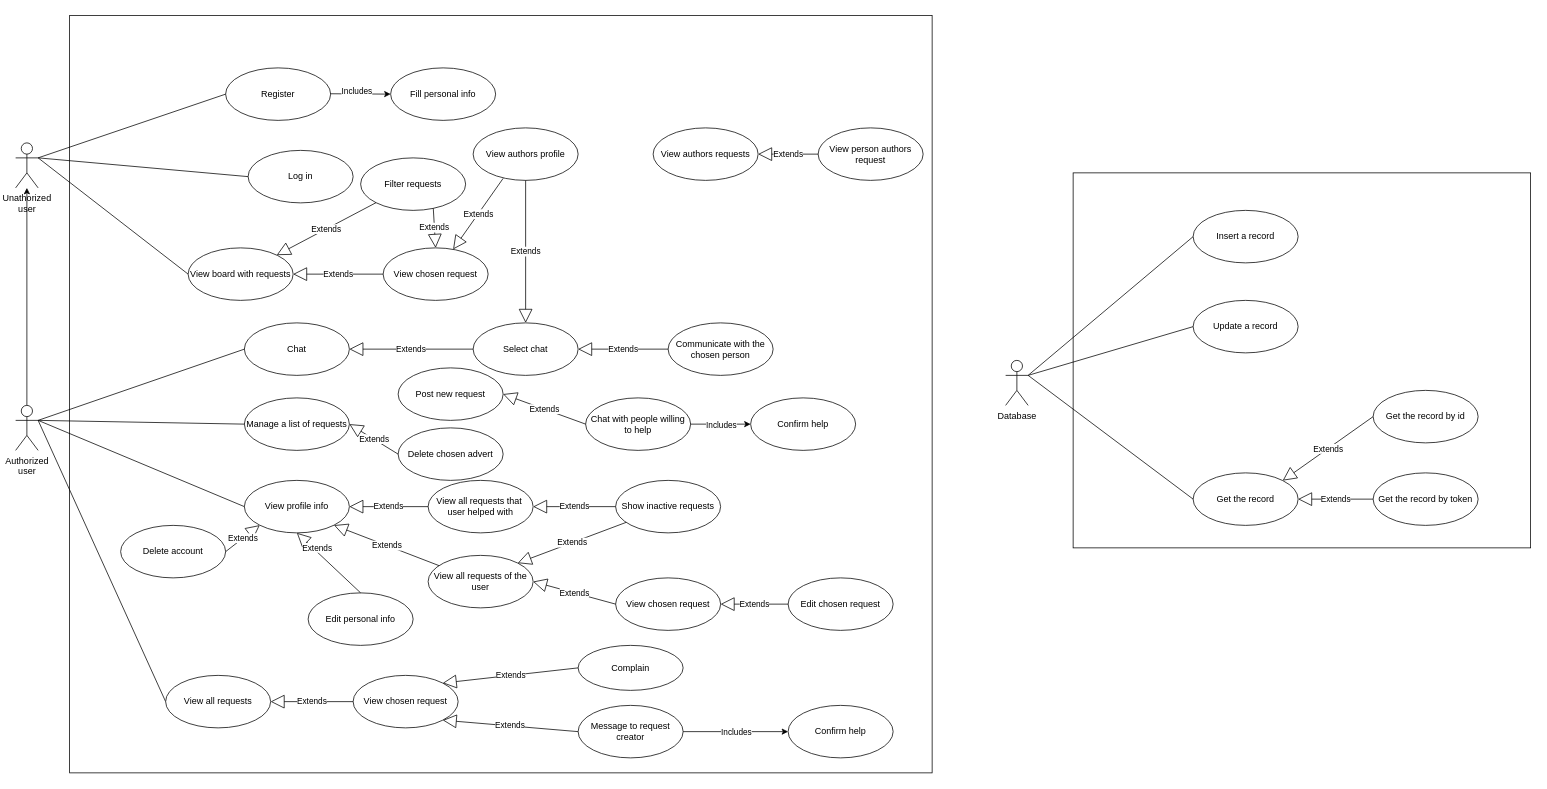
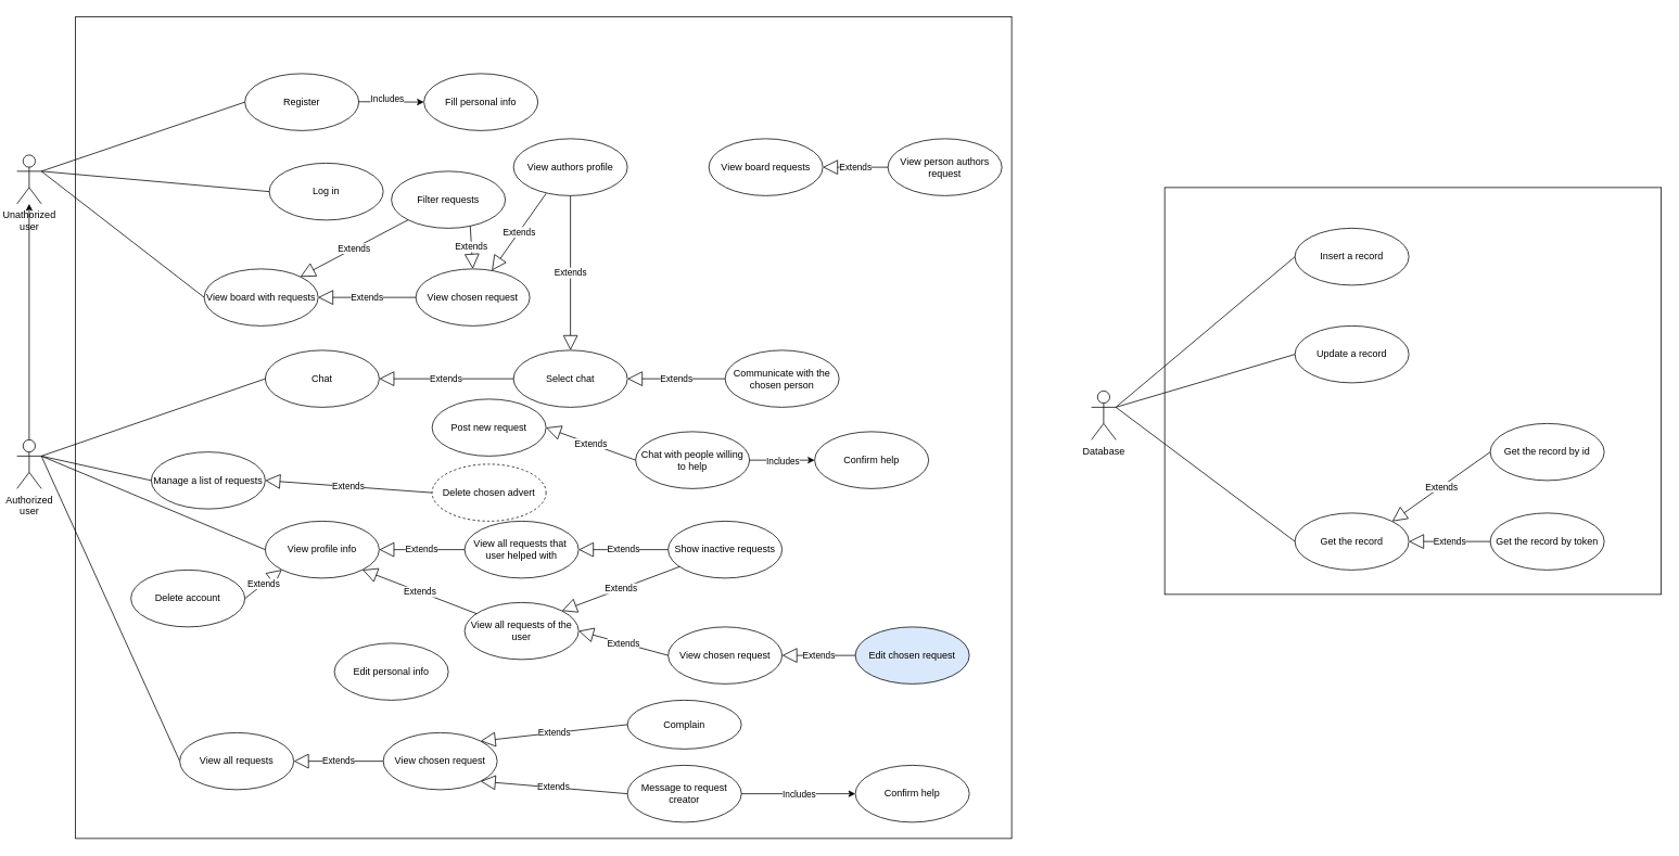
- <mxCell id="18" value="View authors requests" style="ellipse;whiteSpace=wrap;html=1;" parent="1" vertex="1"><mxGeometry x="870" y="170" width="140" height="70" as="geometry" /></mxCell>
+ <mxCell id="18" value="View board requests" style="ellipse;whiteSpace=wrap;html=1;" parent="1" vertex="1"><mxGeometry x="870" y="170" width="140" height="70" as="geometry" /></mxCell>
- <mxCell id="12" value="Manage a list of requests" style="ellipse;whiteSpace=wrap;html=1;" parent="1" vertex="1"><mxGeometry x="325" y="530" width="140" height="70" as="geometry" /></mxCell>
+ <mxCell id="12" value="Manage a list of requests" style="ellipse;whiteSpace=wrap;html=1;" parent="1" vertex="1"><mxGeometry x="185" y="555" width="140" height="70" as="geometry" /></mxCell>
- <mxCell id="80" value="Delete chosen advert" style="ellipse;whiteSpace=wrap;html=1;" parent="1" vertex="1"><mxGeometry x="530" y="570" width="140" height="70" as="geometry" /></mxCell>
+ <mxCell id="80" value="Delete chosen advert" style="ellipse;whiteSpace=wrap;html=1;dashed=1;" parent="1" vertex="1"><mxGeometry x="530" y="570" width="140" height="70" as="geometry" /></mxCell>
- <mxCell id="34" value="Extends" style="endArrow=block;endSize=16;endFill=0;html=1;rounded=0;exitX=0.5;exitY=0;exitDx=0;exitDy=0;entryX=0.5;entryY=1;entryDx=0;entryDy=0;" parent="1" source="29" target="13" edge="1"><mxGeometry x="0.429" y="-4" width="160" relative="1" as="geometry"><mxPoint x="220" y="790" as="sourcePoint" /><mxPoint x="411" y="713" as="targetPoint" /><mxPoint as="offset" /></mxGeometry></mxCell>
- <mxCell id="47" value="Edit chosen request" style="ellipse;whiteSpace=wrap;html=1;" parent="1" vertex="1"><mxGeometry x="1050" y="770" width="140" height="70" as="geometry" /></mxCell>
+ <mxCell id="47" value="Edit chosen request" style="ellipse;whiteSpace=wrap;html=1;fillColor=#dae8fc;" parent="1" vertex="1"><mxGeometry x="1050" y="770" width="140" height="70" as="geometry" /></mxCell>
